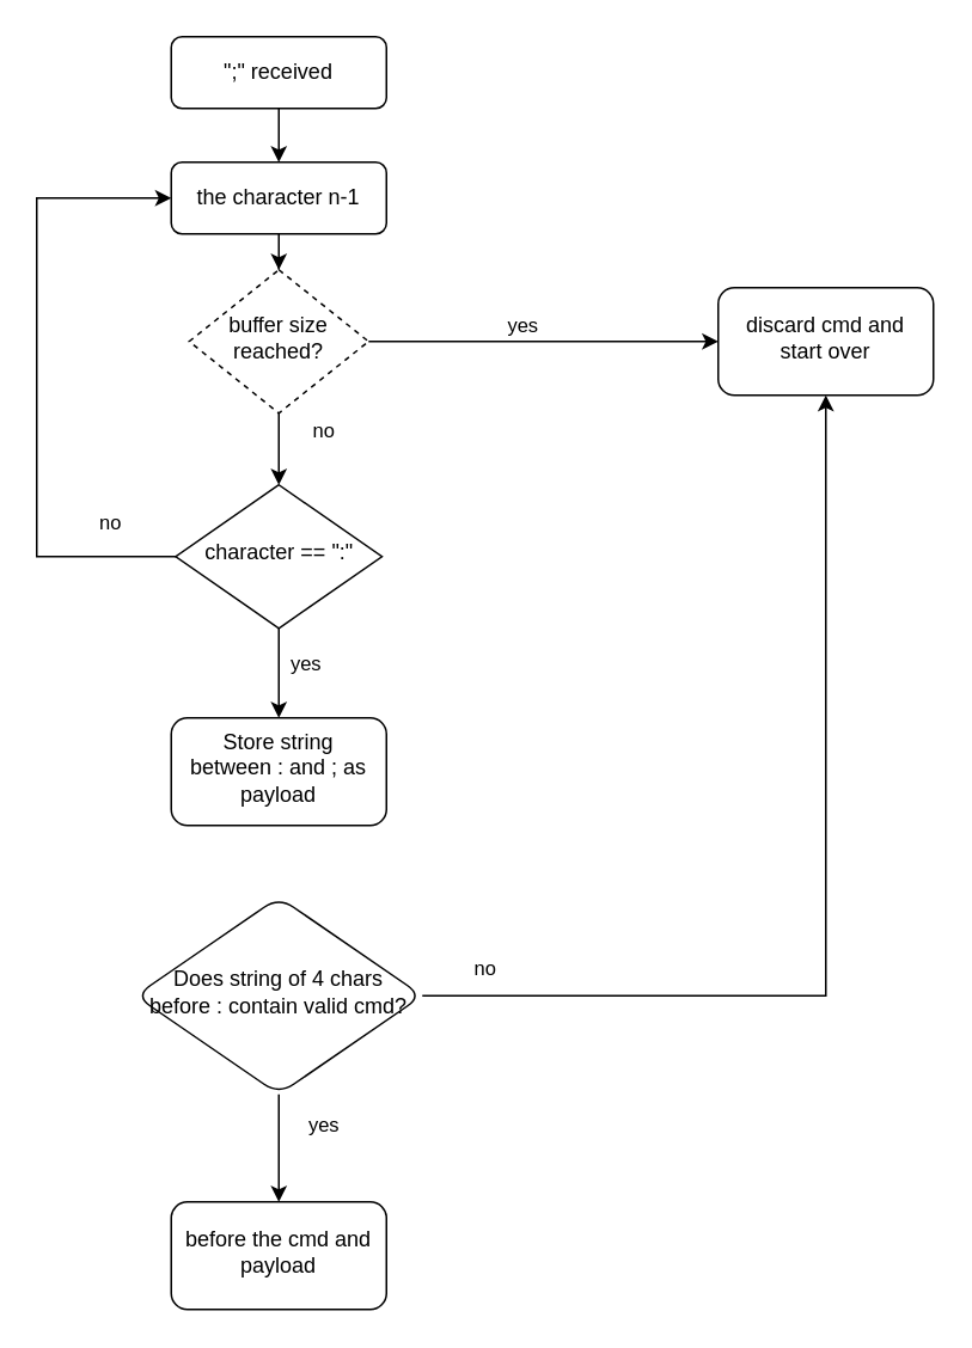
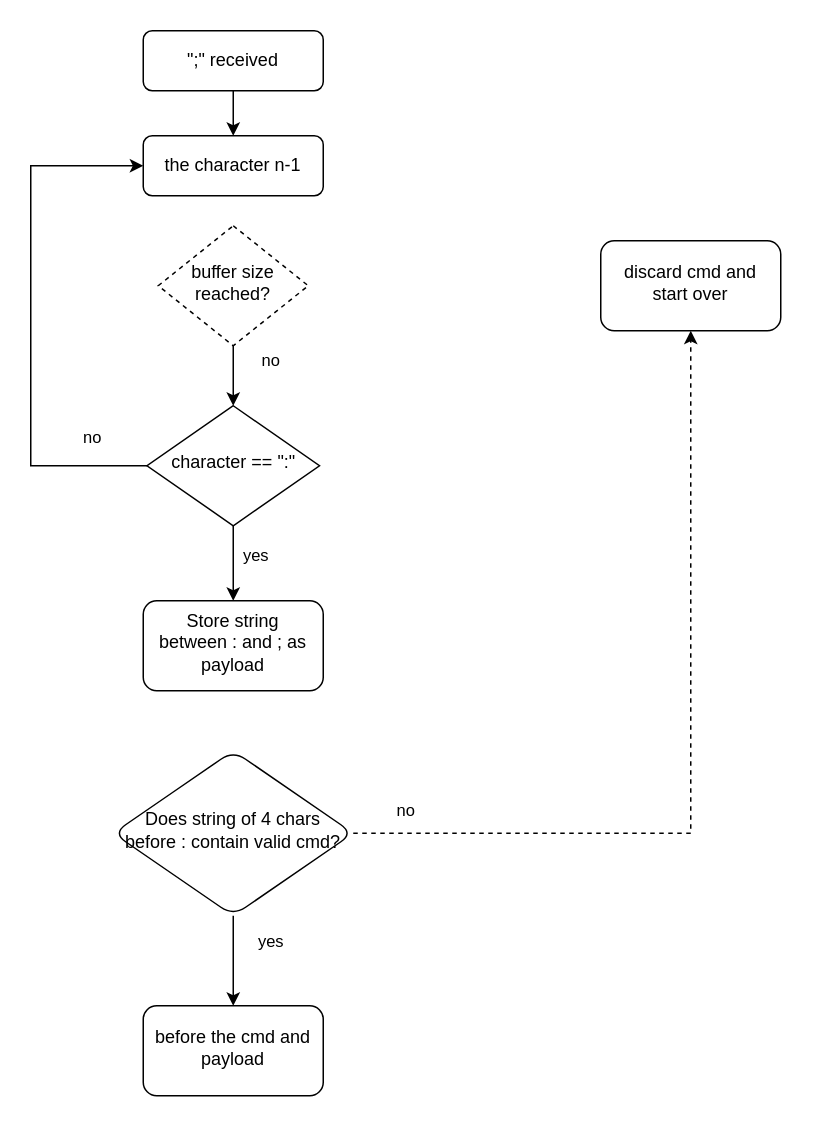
- <mxCell id="8" value="" style="edgeStyle=orthogonalEdgeStyle;rounded=0;orthogonalLoop=1;jettySize=auto;html=1;" parent="1" source="9" target="7" edge="1"><mxGeometry relative="1" as="geometry" /></mxCell>
- <mxCell id="4" value="" style="edgeStyle=orthogonalEdgeStyle;rounded=0;orthogonalLoop=1;jettySize=auto;html=1;" parent="1" source="7" target="10" edge="1"><mxGeometry relative="1" as="geometry" /></mxCell>
- <mxCell id="5" value="yes" style="edgeLabel;html=1;align=center;verticalAlign=middle;resizable=0;points=[];" parent="4" vertex="1" connectable="0"><mxGeometry x="-0.221" y="-4" relative="1" as="geometry"><mxPoint x="9" y="-14" as="offset" /></mxGeometry></mxCell>
- <mxCell id="16" value="no" style="edgeStyle=orthogonalEdgeStyle;rounded=0;orthogonalLoop=1;jettySize=auto;html=1;exitX=1;exitY=0.5;exitDx=0;exitDy=0;entryX=0.5;entryY=1;entryDx=0;entryDy=0;" edge="1" parent="1" source="18" target="10"><mxGeometry x="-0.875" y="15" relative="1" as="geometry"><mxPoint as="offset" /></mxGeometry></mxCell>
+ <mxCell id="16" value="no" style="edgeStyle=orthogonalEdgeStyle;rounded=0;orthogonalLoop=1;jettySize=auto;html=1;exitX=1;exitY=0.5;exitDx=0;exitDy=0;entryX=0.5;entryY=1;entryDx=0;entryDy=0;dashed=1;" edge="1" parent="1" source="18" target="10"><mxGeometry x="-0.875" y="15" relative="1" as="geometry"><mxPoint as="offset" /></mxGeometry></mxCell>
